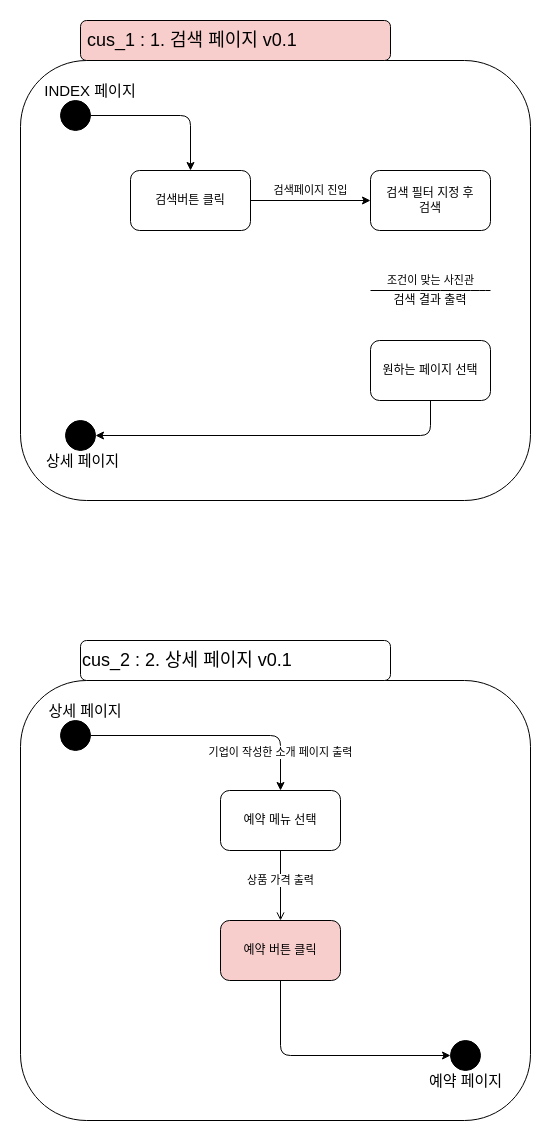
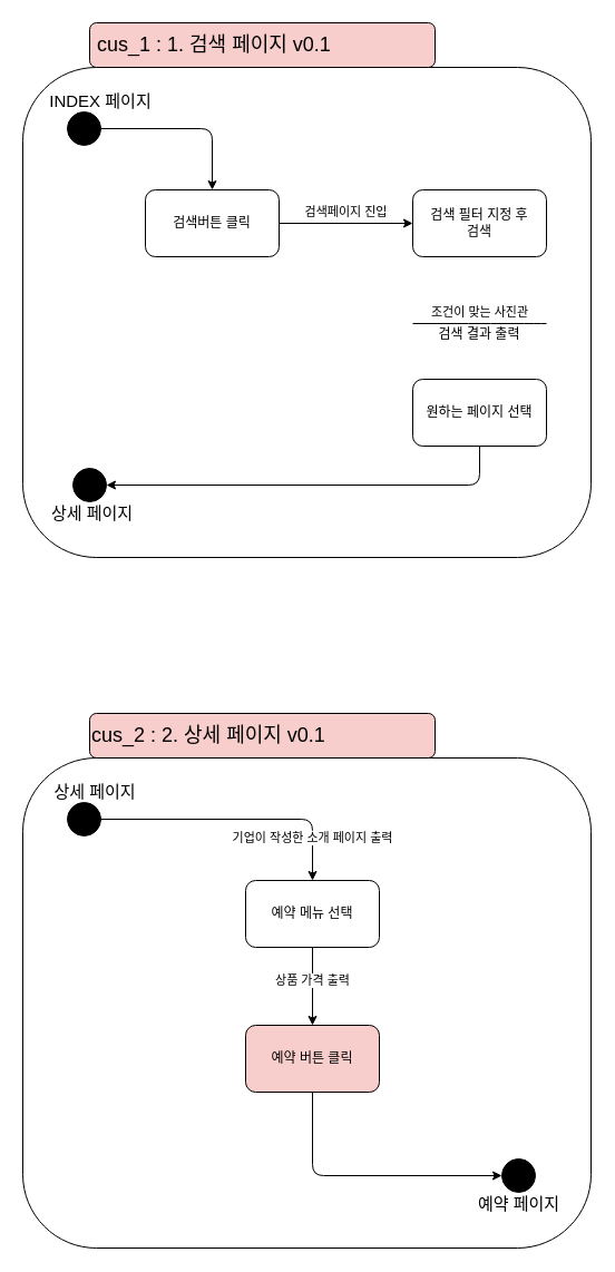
- <mxCell id="23" value="&lt;font style=&quot;font-size: 18px&quot;&gt;cus_2 : 2. 상세 페이지 v0.1&lt;/font&gt;" style="whiteSpace=wrap;html=1;align=left;rounded=1;" parent="1" vertex="1"><mxGeometry x="80" y="640" width="310" height="40" as="geometry" /></mxCell>
+ <mxCell id="23" value="&lt;font style=&quot;font-size: 18px&quot;&gt;cus_2 : 2. 상세 페이지 v0.1&lt;/font&gt;" style="whiteSpace=wrap;html=1;align=left;rounded=1;fillColor=#f8cecc;" parent="1" vertex="1"><mxGeometry x="80" y="640" width="310" height="40" as="geometry" /></mxCell>
- <mxCell id="17" value="상품 가격 출력" style="edgeStyle=orthogonalEdgeStyle;orthogonalLoop=1;jettySize=auto;html=1;endArrow=open;" parent="1" source="18" target="20" edge="1"><mxGeometry x="-0.143" relative="1" as="geometry"><mxPoint as="offset" /></mxGeometry></mxCell>
+ <mxCell id="17" value="상품 가격 출력" style="edgeStyle=orthogonalEdgeStyle;orthogonalLoop=1;jettySize=auto;html=1;" parent="1" source="18" target="20" edge="1"><mxGeometry x="-0.143" relative="1" as="geometry"><mxPoint as="offset" /></mxGeometry></mxCell>
